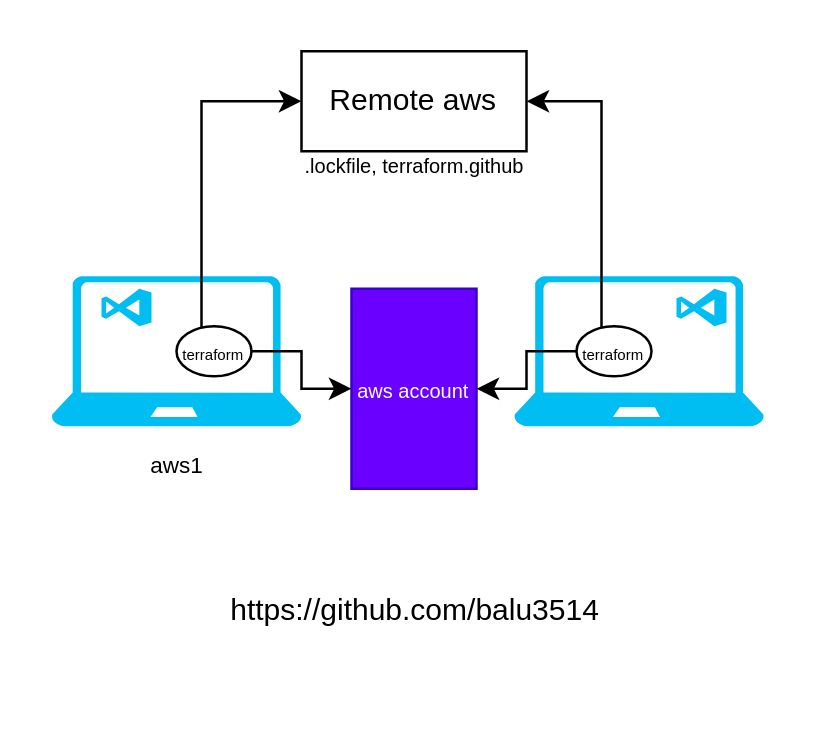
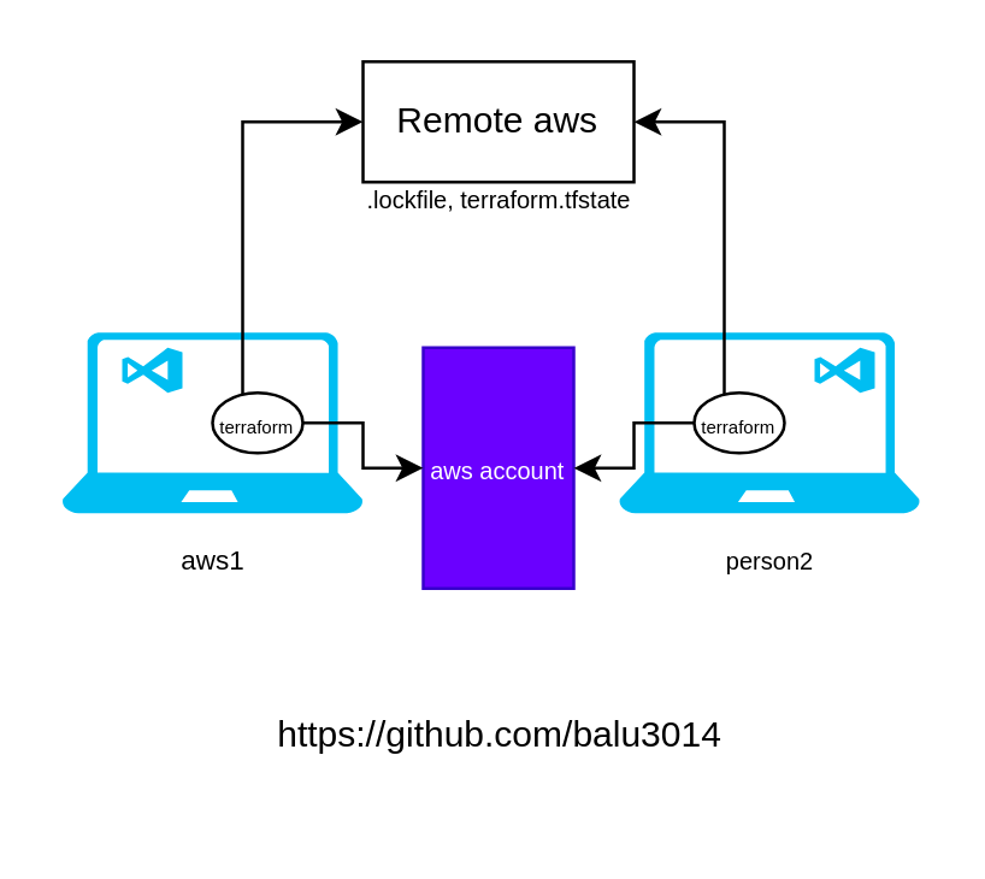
- <mxCell id="16" value="&lt;font style=&quot;font-size: 8px;&quot;&gt;.lockfile, terraform.github&lt;/font&gt;" style="text;html=1;align=center;verticalAlign=middle;resizable=0;points=[];autosize=1;strokeColor=none;fillColor=none;" parent="1" vertex="1"><mxGeometry x="110" y="50" width="110" height="30" as="geometry" /></mxCell>
+ <mxCell id="16" value="&lt;font style=&quot;font-size: 8px;&quot;&gt;.lockfile, terraform.tfstate&lt;/font&gt;" style="text;html=1;align=center;verticalAlign=middle;resizable=0;points=[];autosize=1;strokeColor=none;fillColor=none;" parent="1" vertex="1"><mxGeometry x="110" y="50" width="110" height="30" as="geometry" /></mxCell>
+ <mxCell id="14" value="&lt;font style=&quot;font-size: 8px;&quot;&gt;person2&lt;/font&gt;" style="text;html=1;align=center;verticalAlign=middle;resizable=0;points=[];autosize=1;strokeColor=none;fillColor=none;" parent="1" vertex="1"><mxGeometry x="230" y="170" width="50" height="30" as="geometry" /></mxCell>
- <mxCell id="17" value="https://github.com/balu3514" style="text;whiteSpace=wrap;" vertex="1" parent="1"><mxGeometry x="90" y="230" width="180" height="40" as="geometry" /></mxCell>
+ <mxCell id="17" value="https://github.com/balu3014" style="text;whiteSpace=wrap;" vertex="1" parent="1"><mxGeometry x="90" y="230" width="180" height="40" as="geometry" /></mxCell>
